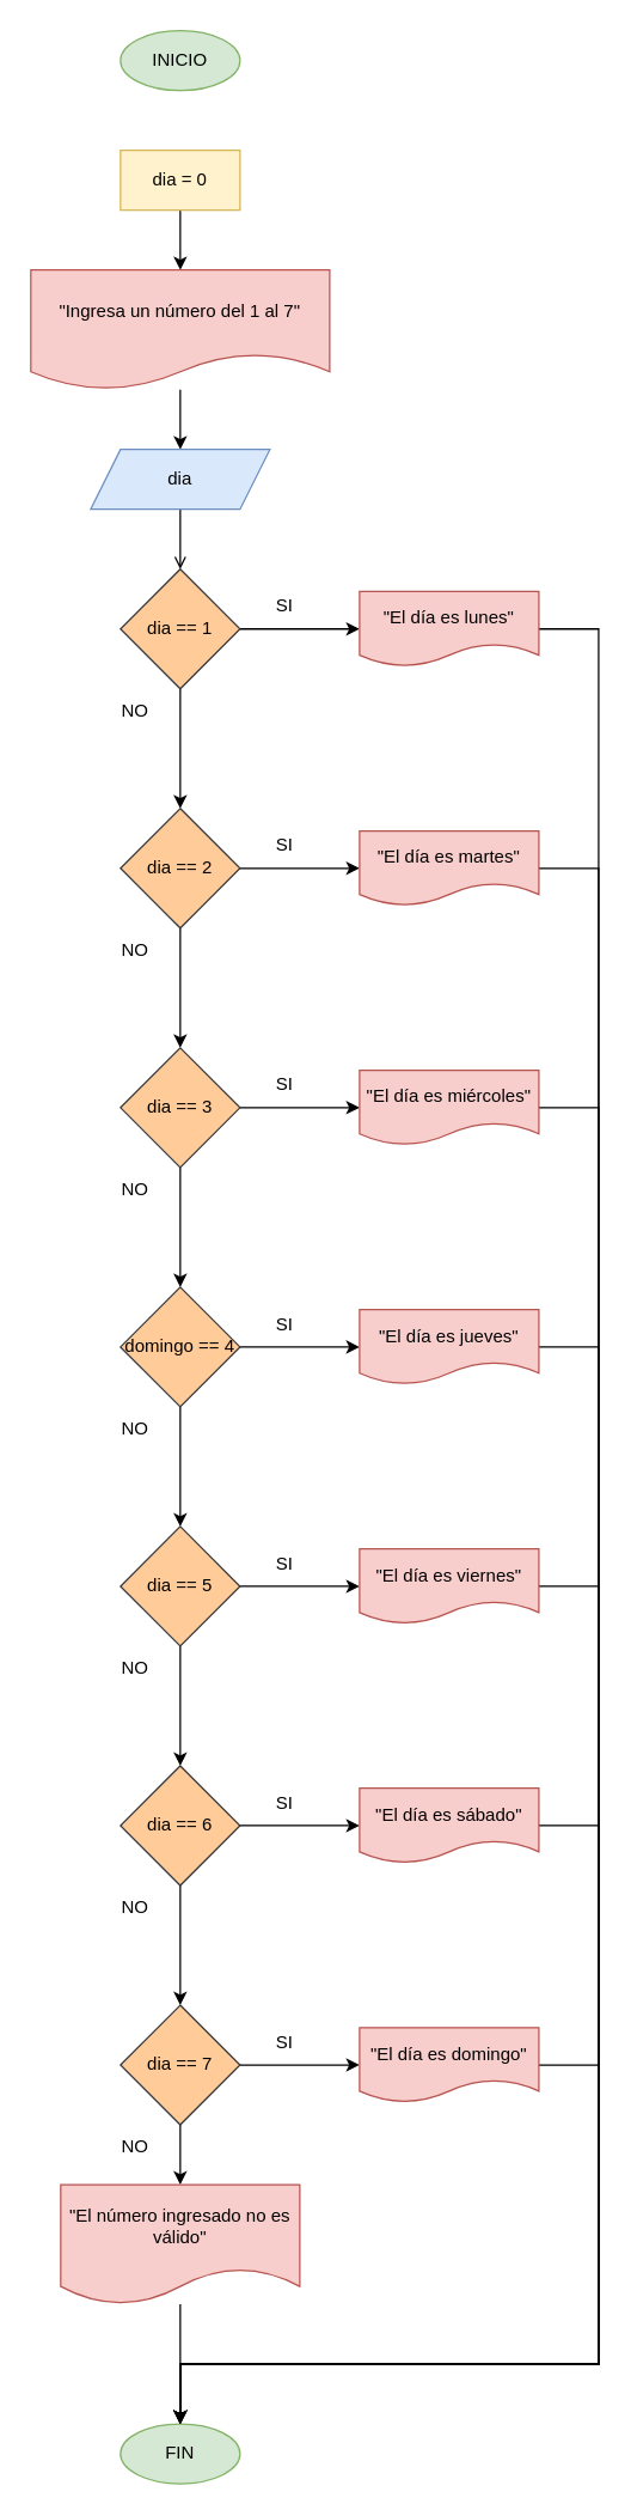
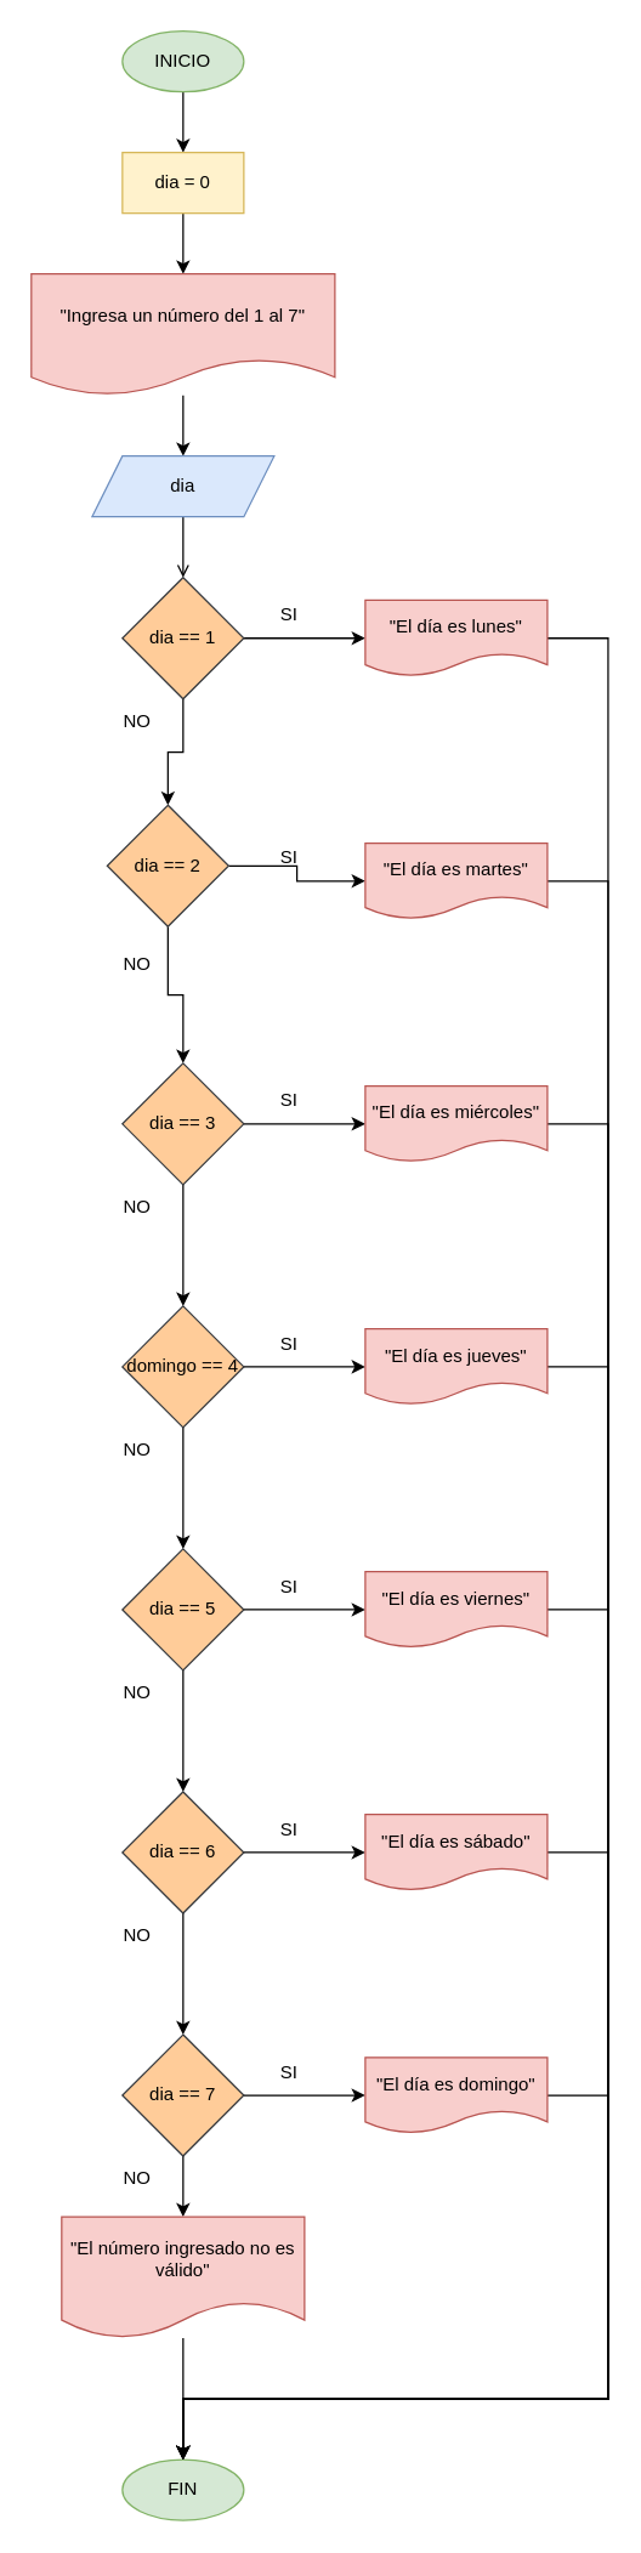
+ <mxCell id="2" value="" style="edgeStyle=orthogonalEdgeStyle;rounded=0;orthogonalLoop=1;jettySize=auto;html=1;" parent="1" source="3" target="5" edge="1"><mxGeometry relative="1" as="geometry" /></mxCell>
- <mxCell id="20" value="dia == 2" style="rhombus;whiteSpace=wrap;html=1;fillColor=#ffcc99;strokeColor=#36393d;" vertex="1" parent="1"><mxGeometry x="80" y="540" width="80" height="80" as="geometry" /></mxCell>
+ <mxCell id="20" value="dia == 2" style="rhombus;whiteSpace=wrap;html=1;fillColor=#ffcc99;strokeColor=#36393d;" vertex="1" parent="1"><mxGeometry x="70" y="530" width="80" height="80" as="geometry" /></mxCell>
